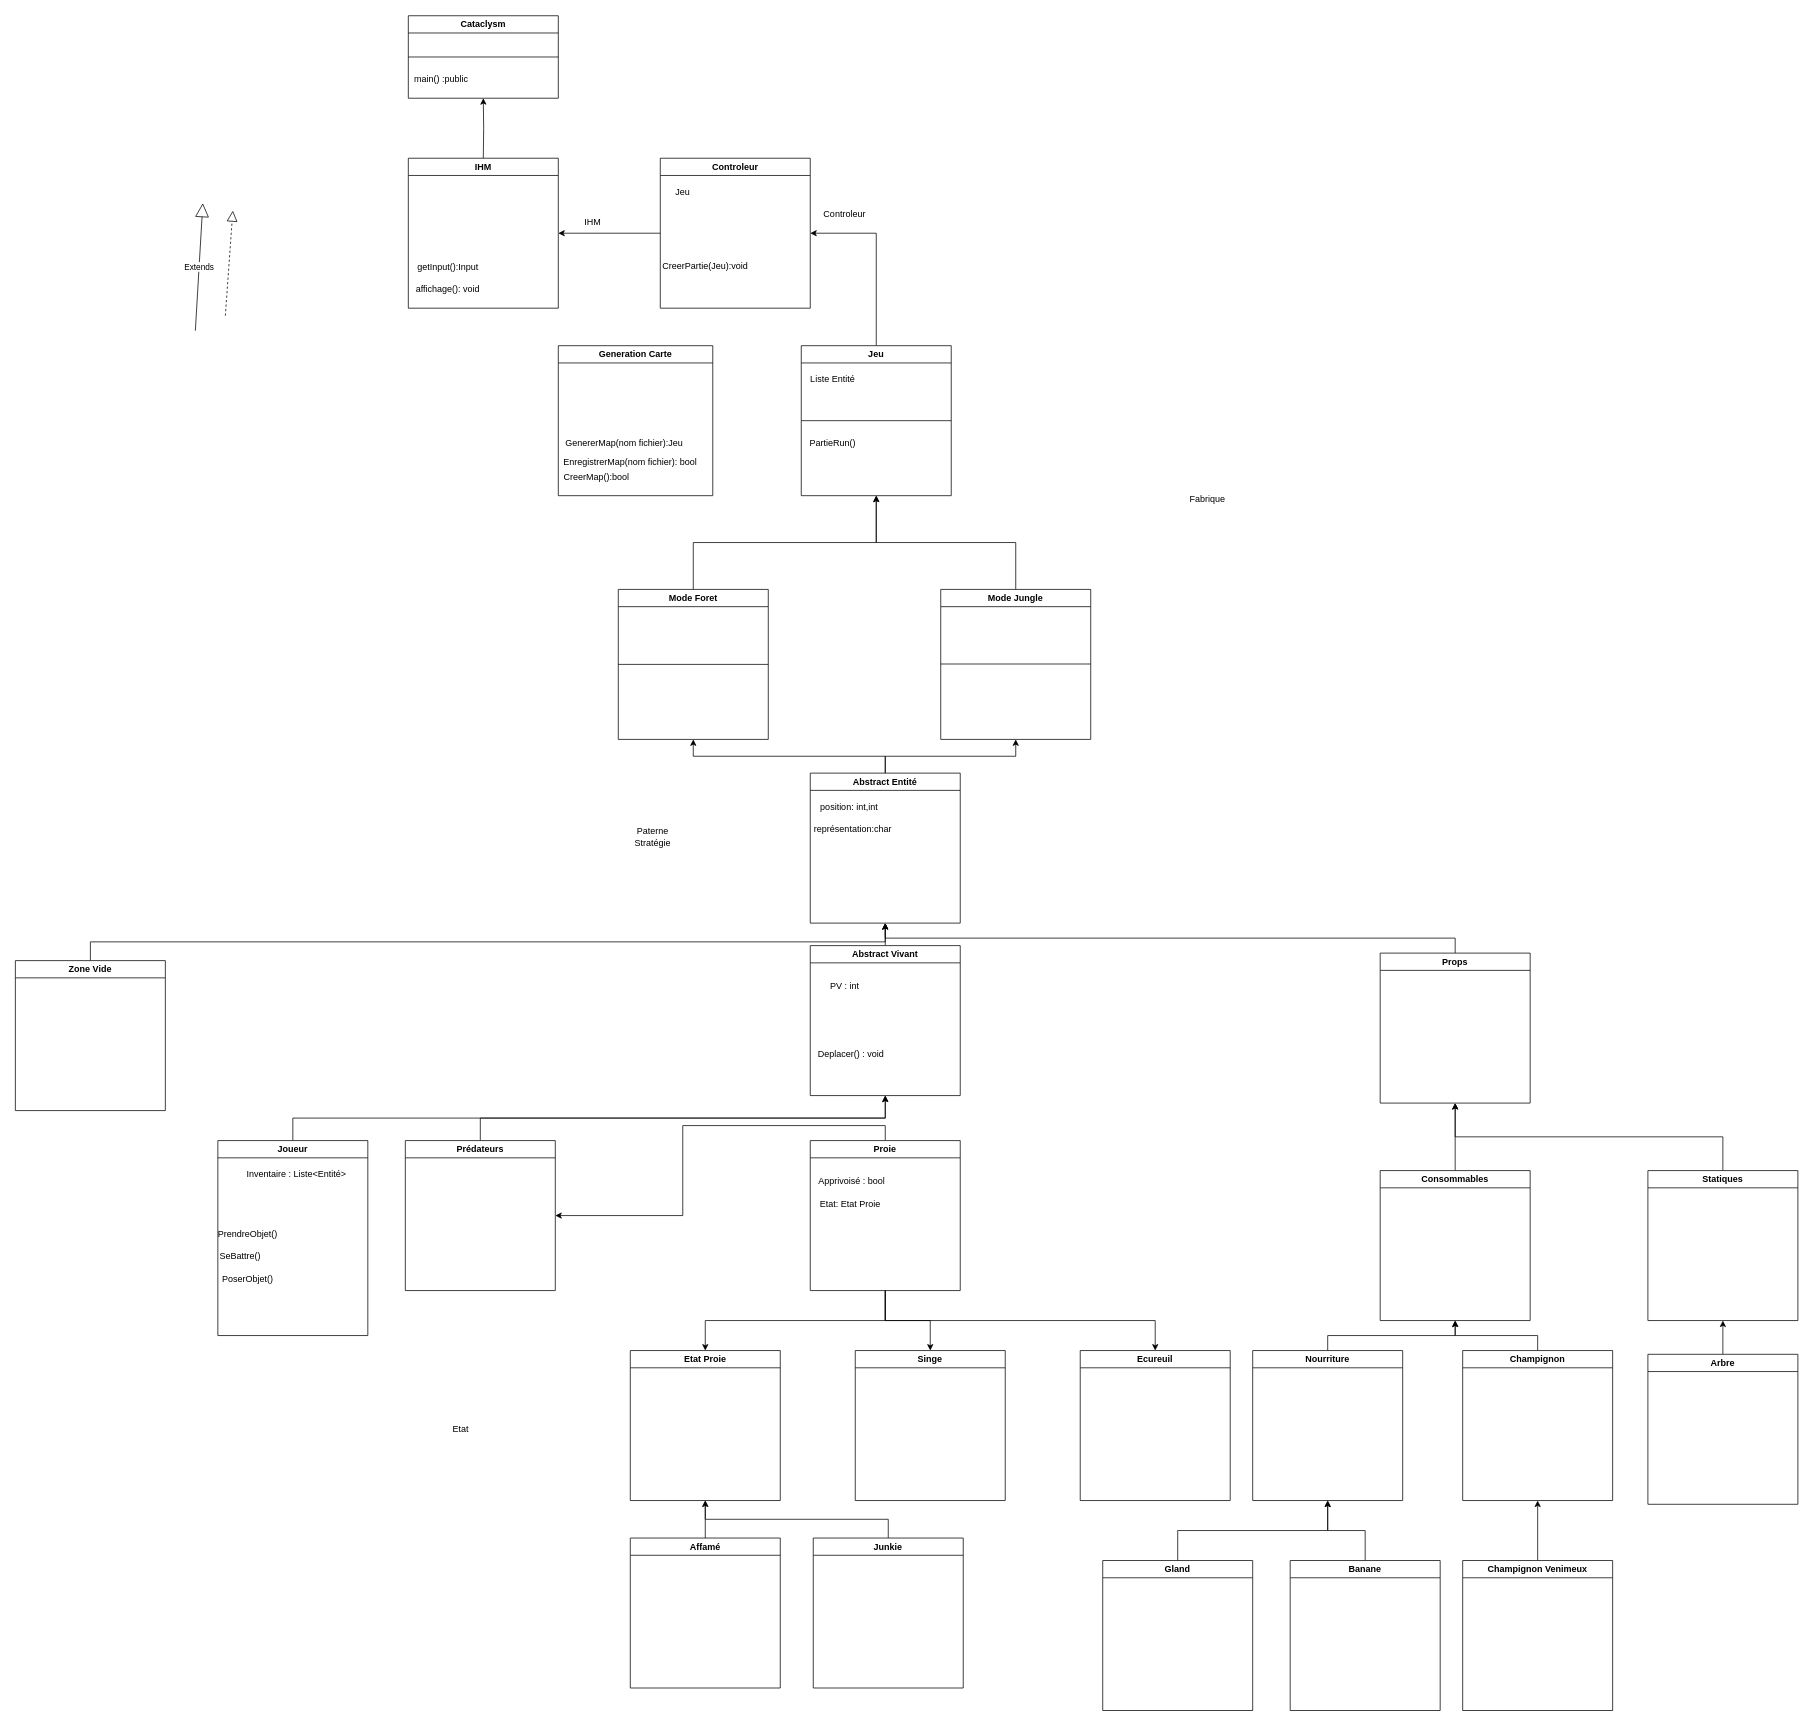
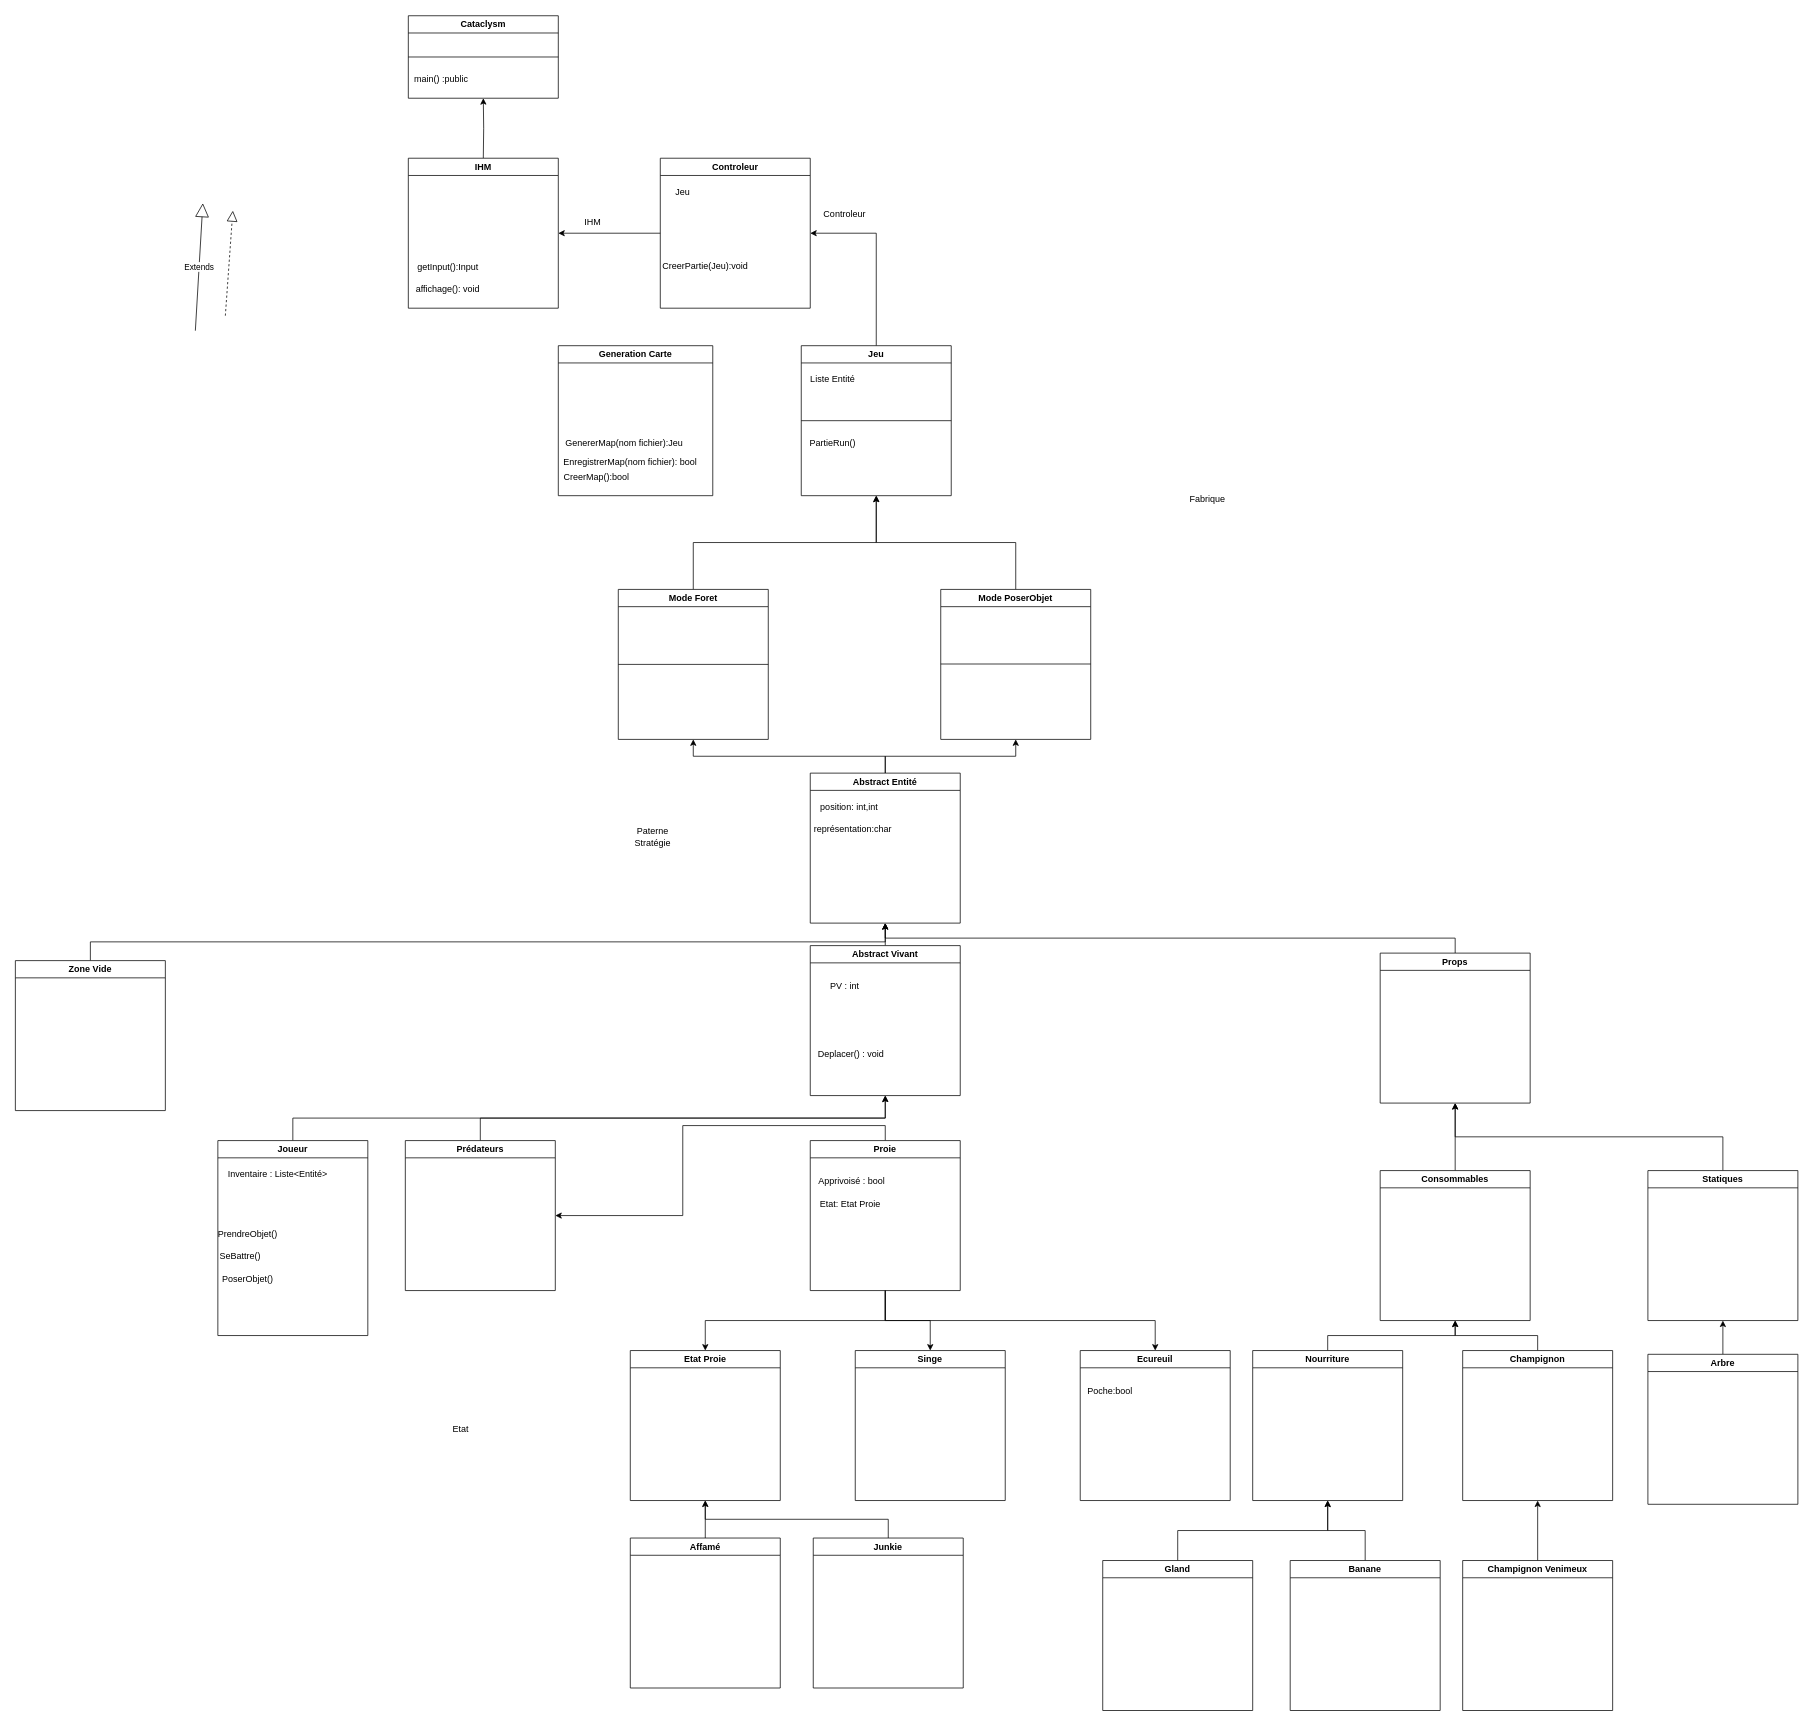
- <mxCell id="12" value="Mode Jungle" style="swimlane;whiteSpace=wrap;html=1;" parent="1" vertex="1"><mxGeometry x="1254" y="785" width="200" height="200" as="geometry" /></mxCell>
+ <mxCell id="12" value="Mode PoserObjet" style="swimlane;whiteSpace=wrap;html=1;" parent="1" vertex="1"><mxGeometry x="1254" y="785" width="200" height="200" as="geometry" /></mxCell>
- <mxCell id="43" value="Inventaire : Liste&amp;lt;Entité&amp;gt;" style="text;html=1;strokeColor=none;fillColor=none;align=center;verticalAlign=middle;whiteSpace=wrap;rounded=0;" vertex="1" parent="42"><mxGeometry x="25" y="30" width="160" height="30" as="geometry" /></mxCell>
+ <mxCell id="43" value="Inventaire : Liste&amp;lt;Entité&amp;gt;" style="text;html=1;strokeColor=none;fillColor=none;align=center;verticalAlign=middle;whiteSpace=wrap;rounded=0;" vertex="1" parent="42"><mxGeometry y="30" width="160" height="30" as="geometry" /></mxCell>
+ <mxCell id="64" value="Poche:bool" style="text;html=1;strokeColor=none;fillColor=none;align=center;verticalAlign=middle;whiteSpace=wrap;rounded=0;" vertex="1" parent="63"><mxGeometry x="10" y="40" width="60" height="30" as="geometry" /></mxCell>
